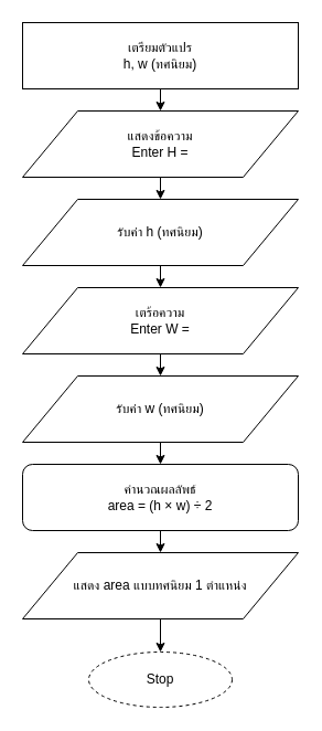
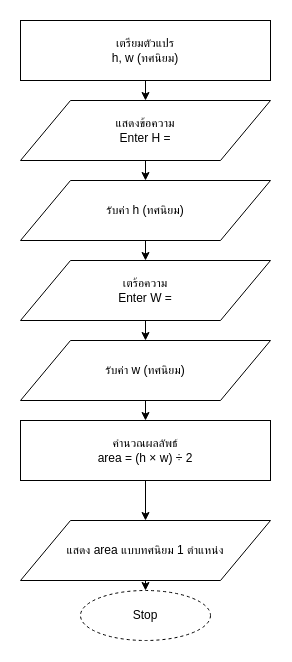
- <mxCell id="7" value="คำนวณผลลัพธ์&#10;area = (h × w) ÷ 2" style="whiteSpace=wrap;html=1;rounded=1;" vertex="1" parent="1"><mxGeometry x="20" y="420" width="250" height="60" as="geometry" /></mxCell>
+ <mxCell id="7" value="คำนวณผลลัพธ์&#10;area = (h × w) ÷ 2" style="whiteSpace=wrap;html=1;" vertex="1" parent="1"><mxGeometry x="20" y="420" width="250" height="60" as="geometry" /></mxCell>
- <mxCell id="8" value="แสดง area แบบทศนิยม 1 ตำแหน่ง" style="shape=parallelogram;perimeter=parallelogramPerimeter;whiteSpace=wrap;html=1;" vertex="1" parent="1"><mxGeometry x="20" y="500" width="250" height="60" as="geometry" /></mxCell>
+ <mxCell id="8" value="แสดง area แบบทศนิยม 1 ตำแหน่ง" style="shape=parallelogram;perimeter=parallelogramPerimeter;whiteSpace=wrap;html=1;" vertex="1" parent="1"><mxGeometry x="20" y="520" width="250" height="60" as="geometry" /></mxCell>
